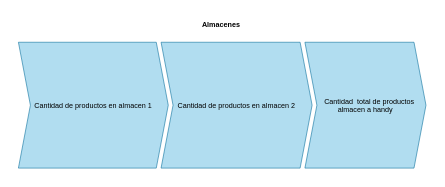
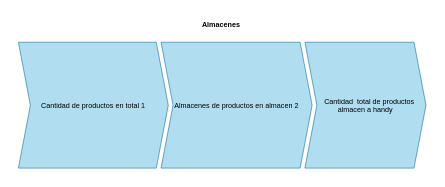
- <mxCell id="3" value="Cantidad de productos en almacen 1" style="shape=step;perimeter=stepPerimeter;fixedSize=1;points=[];fillColor=#b1ddf0;strokeColor=#10739e;fontColor=#000000;" parent="2" vertex="1"><mxGeometry x="10" y="50" width="250" height="210" as="geometry" /></mxCell>
+ <mxCell id="3" value="Cantidad de productos en total 1" style="shape=step;perimeter=stepPerimeter;fixedSize=1;points=[];fillColor=#b1ddf0;strokeColor=#10739e;fontColor=#000000;" parent="2" vertex="1"><mxGeometry x="10" y="50" width="250" height="210" as="geometry" /></mxCell>
- <mxCell id="4" value="Cantidad de productos en almacen 2" style="shape=step;perimeter=stepPerimeter;fixedSize=1;points=[];fillColor=#b1ddf0;strokeColor=#10739e;fontColor=#000000;" parent="2" vertex="1"><mxGeometry x="248" y="50" width="252" height="210" as="geometry" /></mxCell>
+ <mxCell id="4" value="Almacenes de productos en almacen 2" style="shape=step;perimeter=stepPerimeter;fixedSize=1;points=[];fillColor=#b1ddf0;strokeColor=#10739e;fontColor=#000000;" parent="2" vertex="1"><mxGeometry x="248" y="50" width="252" height="210" as="geometry" /></mxCell>
